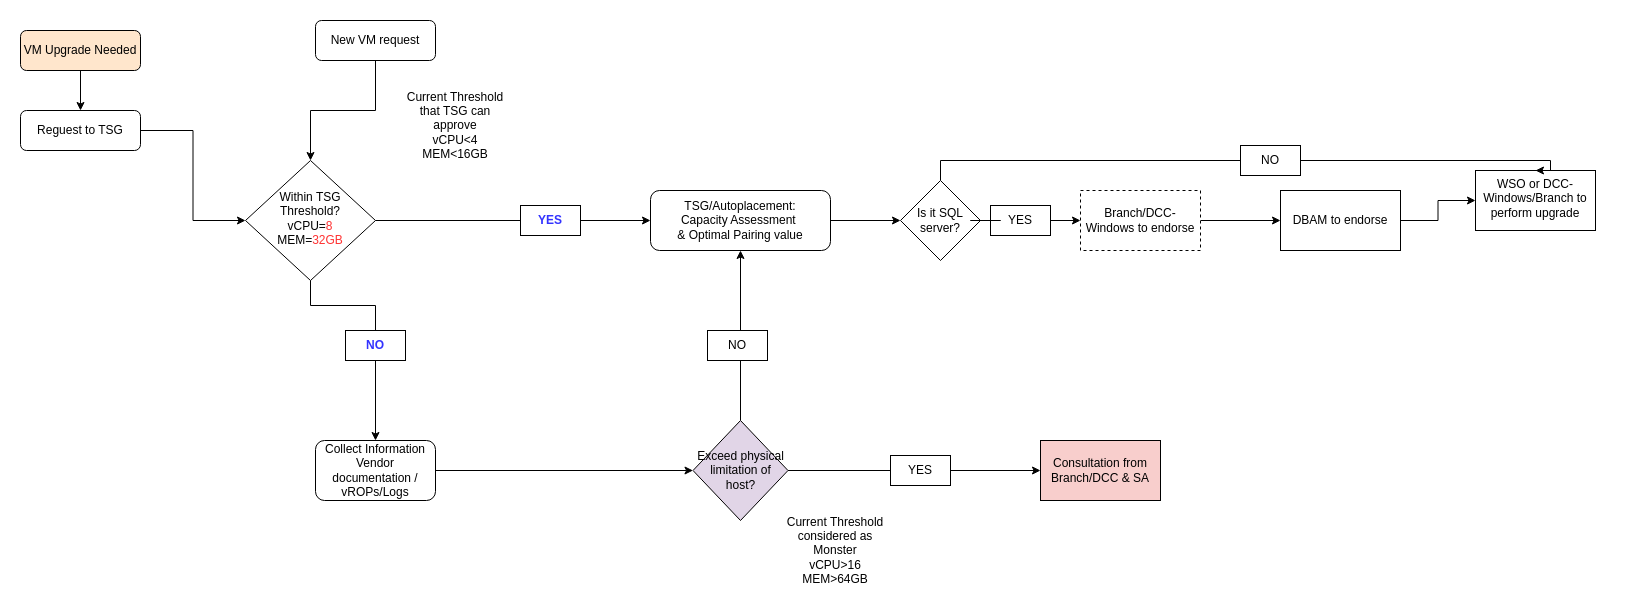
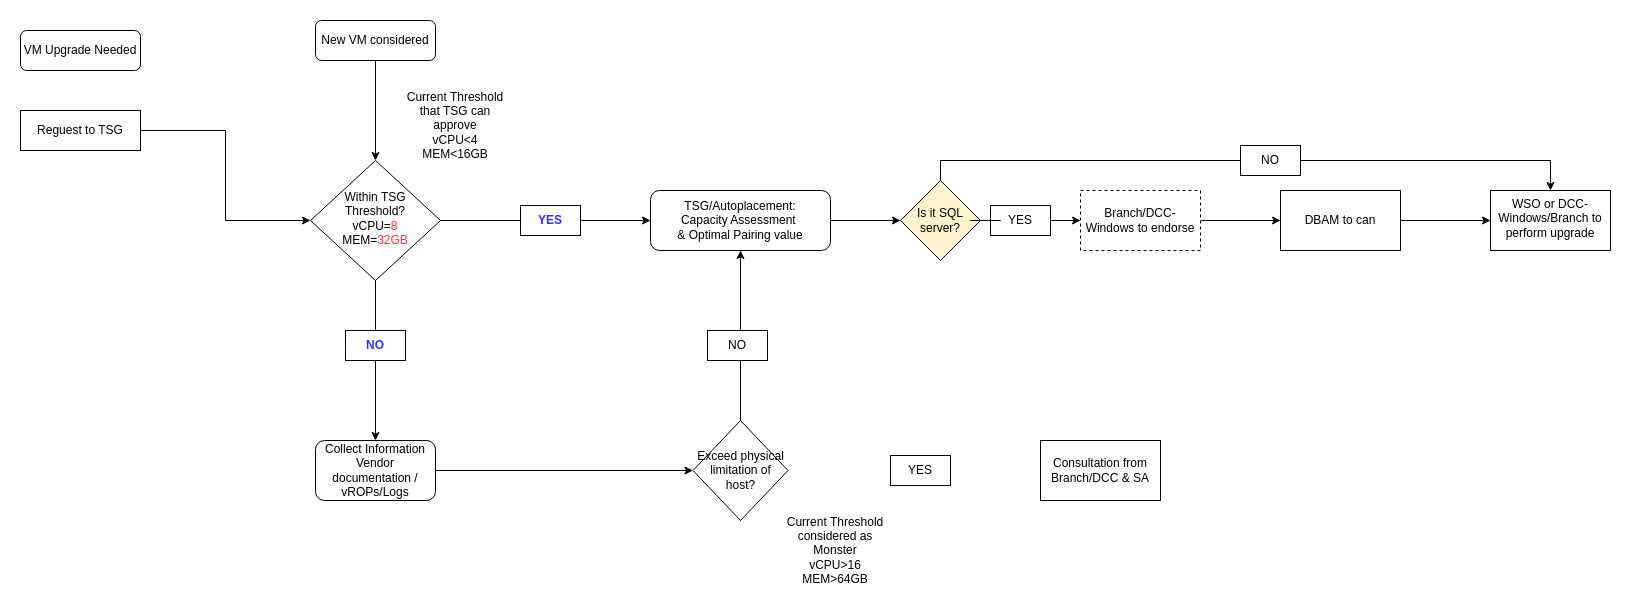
- <mxCell id="10" value="New VM request" style="rounded=1;whiteSpace=wrap;html=1;" parent="1" vertex="1"><mxGeometry x="315" y="20" width="120" height="40" as="geometry" /></mxCell>
+ <mxCell id="10" value="New VM considered" style="rounded=1;whiteSpace=wrap;html=1;" parent="1" vertex="1"><mxGeometry x="315" y="20" width="120" height="40" as="geometry" /></mxCell>
- <mxCell id="3" value="VM Upgrade Needed" style="rounded=1;whiteSpace=wrap;html=1;fontSize=12;glass=0;strokeWidth=1;shadow=0;fillColor=#ffe6cc;" parent="1" vertex="1"><mxGeometry x="20" y="30" width="120" height="40" as="geometry" /></mxCell>
+ <mxCell id="3" value="VM Upgrade Needed" style="rounded=1;whiteSpace=wrap;html=1;fontSize=12;glass=0;strokeWidth=1;shadow=0;" parent="1" vertex="1"><mxGeometry x="20" y="30" width="120" height="40" as="geometry" /></mxCell>
- <mxCell id="2" value="" style="edgeStyle=orthogonalEdgeStyle;rounded=0;orthogonalLoop=1;jettySize=auto;html=1;" parent="1" source="3" target="8" edge="1"><mxGeometry relative="1" as="geometry" /></mxCell>
- <mxCell id="8" value="Reguest to TSG" style="whiteSpace=wrap;html=1;rounded=1;glass=0;strokeWidth=1;shadow=0;" parent="1" vertex="1"><mxGeometry x="20" y="110" width="120" height="40" as="geometry" /></mxCell>
+ <mxCell id="8" value="Reguest to TSG" style="whiteSpace=wrap;html=1;glass=0;strokeWidth=1;shadow=0;rounded=0;" parent="1" vertex="1"><mxGeometry x="20" y="110" width="120" height="40" as="geometry" /></mxCell>
- <mxCell id="11" value="WSO or DCC-Windows/Branch to perform upgrade" style="whiteSpace=wrap;html=1;shadow=0;strokeWidth=1;spacing=6;spacingTop=-4;" parent="1" vertex="1"><mxGeometry x="1475" y="170" width="120" height="60" as="geometry" /></mxCell>
+ <mxCell id="11" value="WSO or DCC-Windows/Branch to perform upgrade" style="whiteSpace=wrap;html=1;shadow=0;strokeWidth=1;spacing=6;spacingTop=-4;" parent="1" vertex="1"><mxGeometry x="1490" y="190" width="120" height="60" as="geometry" /></mxCell>
- <mxCell id="6" value="Within TSG Threshold?&lt;br&gt;vCPU=&lt;font color=&quot;#ff3333&quot;&gt;8&lt;/font&gt;&lt;br&gt;MEM=&lt;font color=&quot;#ff3333&quot;&gt;32GB&lt;/font&gt;" style="rhombus;whiteSpace=wrap;html=1;shadow=0;fontFamily=Helvetica;fontSize=12;align=center;strokeWidth=1;spacing=6;spacingTop=-4;" parent="1" vertex="1"><mxGeometry x="245" y="160" width="130" height="120" as="geometry" /></mxCell>
+ <mxCell id="6" value="Within TSG Threshold?&lt;br&gt;vCPU=&lt;font color=&quot;#ff3333&quot;&gt;8&lt;/font&gt;&lt;br&gt;MEM=&lt;font color=&quot;#ff3333&quot;&gt;32GB&lt;/font&gt;" style="rhombus;whiteSpace=wrap;html=1;shadow=0;fontFamily=Helvetica;fontSize=12;align=center;strokeWidth=1;spacing=6;spacingTop=-4;" parent="1" vertex="1"><mxGeometry x="310" y="160" width="130" height="120" as="geometry" /></mxCell>
- <mxCell id="22" value="Is it SQL server?" style="rhombus;whiteSpace=wrap;html=1;" vertex="1" parent="1"><mxGeometry x="900" y="180" width="80" height="80" as="geometry" /></mxCell>
+ <mxCell id="22" value="Is it SQL server?" style="rhombus;whiteSpace=wrap;html=1;fillColor=#fff2cc;" vertex="1" parent="1"><mxGeometry x="900" y="180" width="80" height="80" as="geometry" /></mxCell>
- <mxCell id="26" value="DBAM to endorse" style="whiteSpace=wrap;html=1;" vertex="1" parent="1"><mxGeometry x="1280" y="190" width="120" height="60" as="geometry" /></mxCell>
+ <mxCell id="26" value="DBAM to can" style="whiteSpace=wrap;html=1;" vertex="1" parent="1"><mxGeometry x="1280" y="190" width="120" height="60" as="geometry" /></mxCell>
- <mxCell id="32" value="Exceed physical limitation of host?" style="rhombus;whiteSpace=wrap;html=1;rounded=0;glass=0;strokeWidth=1;shadow=0;fillColor=#e1d5e7;" vertex="1" parent="1"><mxGeometry x="692.5" y="420" width="95" height="100" as="geometry" /></mxCell>
+ <mxCell id="32" value="Exceed physical limitation of host?" style="rhombus;whiteSpace=wrap;html=1;rounded=0;glass=0;strokeWidth=1;shadow=0;" vertex="1" parent="1"><mxGeometry x="692.5" y="420" width="95" height="100" as="geometry" /></mxCell>
- <mxCell id="30" value="" style="edgeStyle=orthogonalEdgeStyle;rounded=0;orthogonalLoop=1;jettySize=auto;html=1;" edge="1" parent="1" source="32" target="33"><mxGeometry relative="1" as="geometry"><Array as="points" /></mxGeometry></mxCell>
- <mxCell id="33" value="Consultation from Branch/DCC &amp;amp; SA" style="whiteSpace=wrap;html=1;rounded=0;glass=0;strokeWidth=1;shadow=0;fillColor=#f8cecc;" vertex="1" parent="1"><mxGeometry x="1040" y="440" width="120" height="60" as="geometry" /></mxCell>
+ <mxCell id="33" value="Consultation from Branch/DCC &amp;amp; SA" style="whiteSpace=wrap;html=1;rounded=0;glass=0;strokeWidth=1;shadow=0;" vertex="1" parent="1"><mxGeometry x="1040" y="440" width="120" height="60" as="geometry" /></mxCell>
